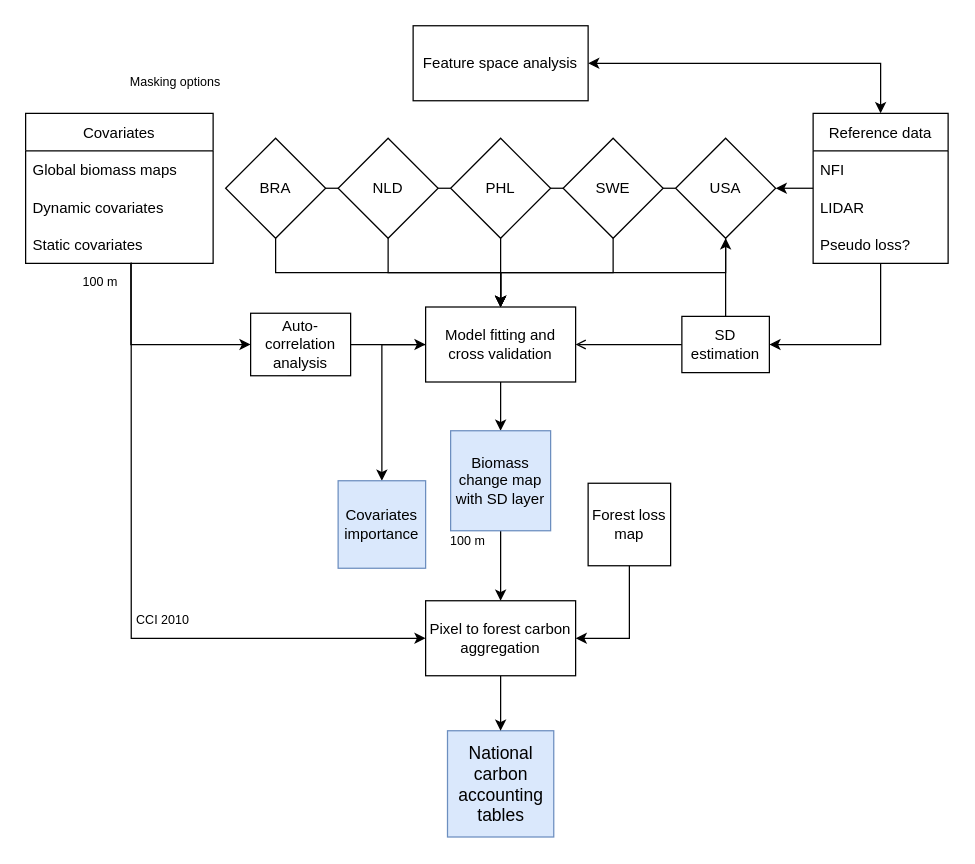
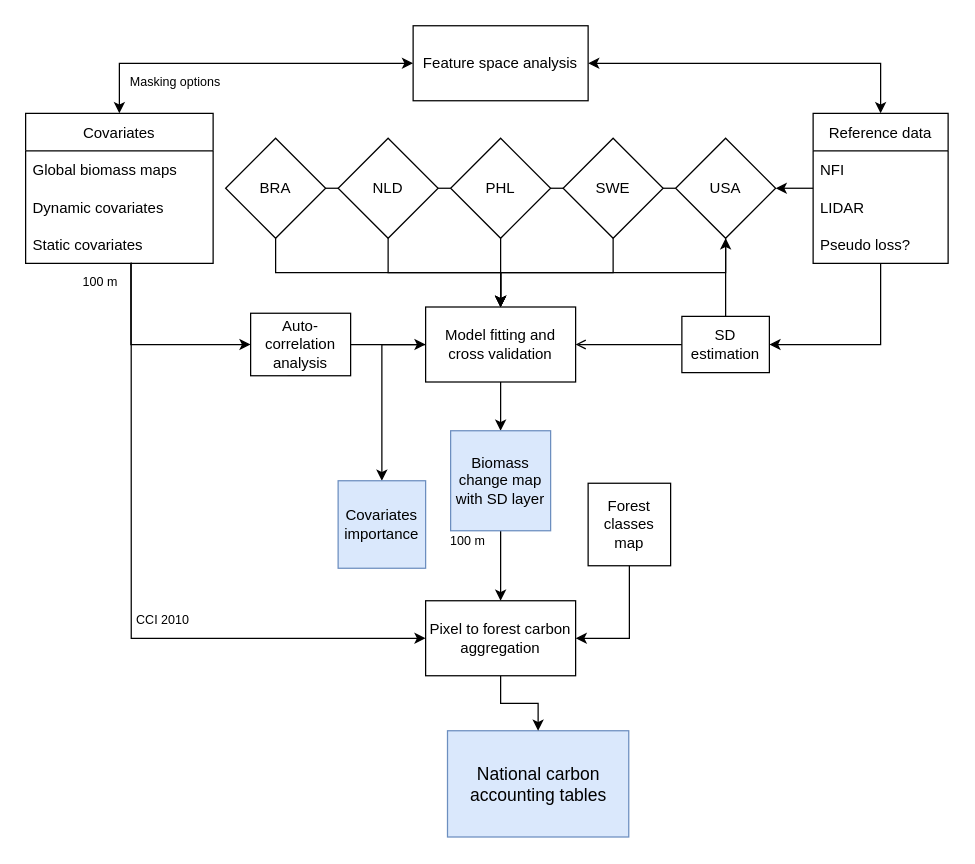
+ <mxCell id="9" style="edgeStyle=orthogonalEdgeStyle;rounded=0;orthogonalLoop=1;jettySize=auto;html=1;exitX=0.5;exitY=0;exitDx=0;exitDy=0;entryX=0;entryY=0.5;entryDx=0;entryDy=0;endArrow=classic;endFill=1;startArrow=classic;startFill=1;" edge="1" parent="1" source="10" target="46"><mxGeometry relative="1" as="geometry" /></mxCell>
- <mxCell id="33" value="&lt;span style=&quot;font-size: 12px;&quot;&gt;Forest loss map&lt;/span&gt;" style="whiteSpace=wrap;html=1;aspect=fixed;fontSize=10;" vertex="1" parent="1"><mxGeometry x="470" y="386" width="66" height="66" as="geometry" /></mxCell>
+ <mxCell id="33" value="&lt;span style=&quot;font-size: 12px;&quot;&gt;Forest classes map&lt;/span&gt;" style="whiteSpace=wrap;html=1;aspect=fixed;fontSize=10;" vertex="1" parent="1"><mxGeometry x="470" y="386" width="66" height="66" as="geometry" /></mxCell>
- <mxCell id="36" value="&lt;font style=&quot;font-size: 14px;&quot;&gt;National carbon accounting tables&lt;/font&gt;" style="whiteSpace=wrap;html=1;aspect=fixed;fontSize=10;fillColor=#dae8fc;strokeColor=#6c8ebf;" vertex="1" parent="1"><mxGeometry x="357.5" y="584" width="85" height="85" as="geometry" /></mxCell>
+ <mxCell id="36" value="&lt;font style=&quot;font-size: 14px;&quot;&gt;National carbon accounting tables&lt;/font&gt;" style="whiteSpace=wrap;html=1;aspect=fixed;fontSize=10;fillColor=#dae8fc;strokeColor=#6c8ebf;" vertex="1" parent="1"><mxGeometry x="357.5" y="584" width="145" height="85" as="geometry" /></mxCell>
